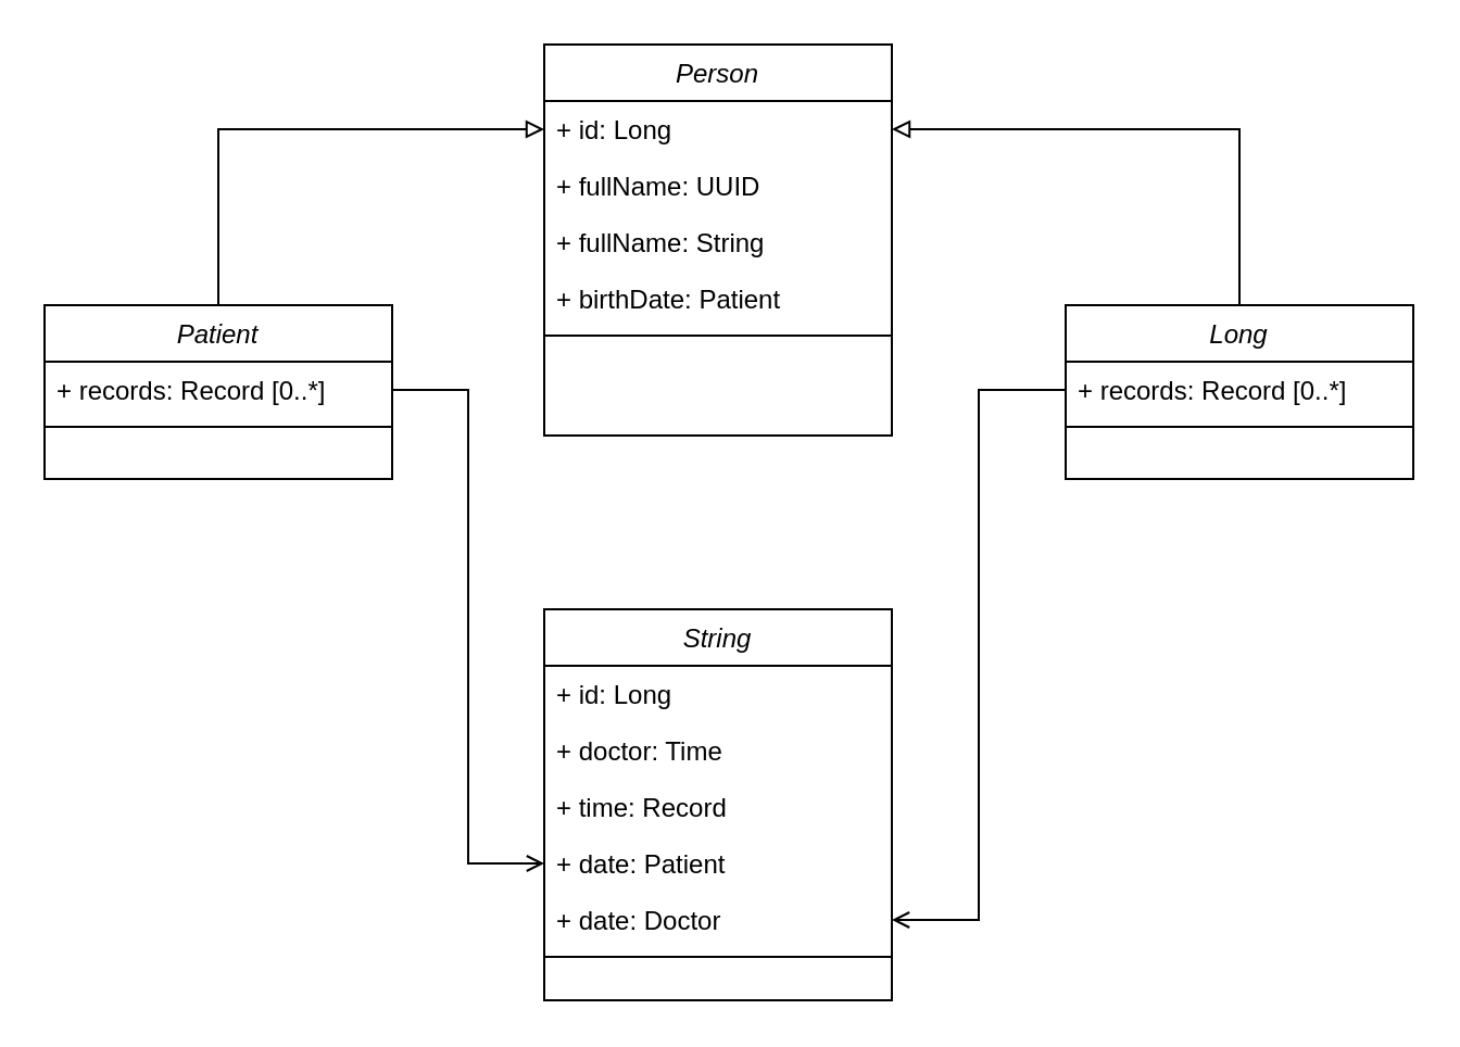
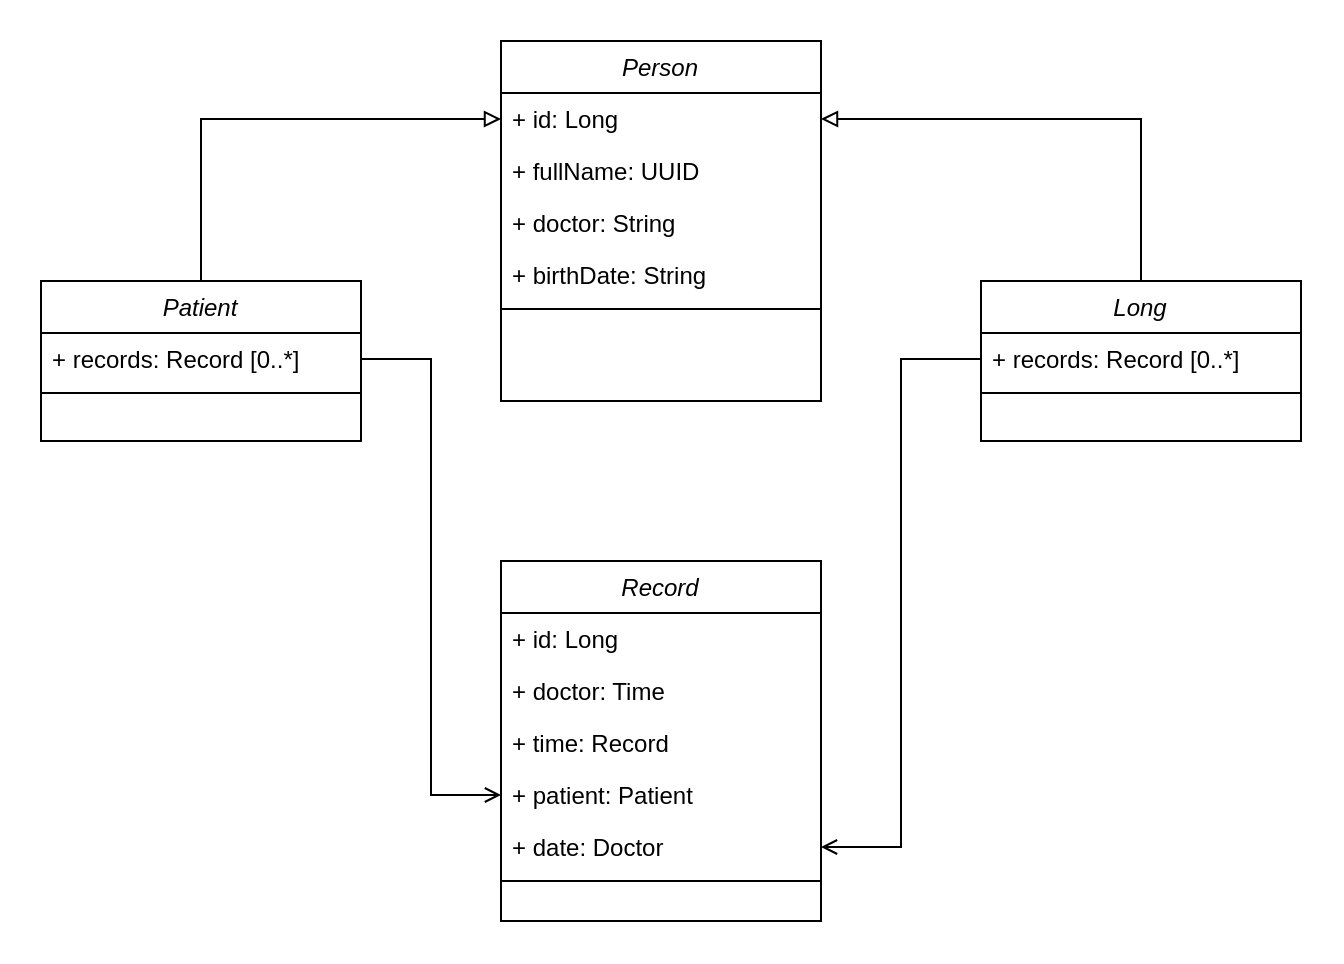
- <mxCell id="13" value="+ fullName: String" style="text;align=left;verticalAlign=top;spacingLeft=4;spacingRight=4;overflow=hidden;rotatable=0;points=[[0,0.5],[1,0.5]];portConstraint=eastwest;rounded=0;shadow=0;html=0;" vertex="1" parent="10"><mxGeometry y="78" width="160" height="26" as="geometry" /></mxCell>
+ <mxCell id="13" value="+ doctor: String" style="text;align=left;verticalAlign=top;spacingLeft=4;spacingRight=4;overflow=hidden;rotatable=0;points=[[0,0.5],[1,0.5]];portConstraint=eastwest;rounded=0;shadow=0;html=0;" vertex="1" parent="10"><mxGeometry y="78" width="160" height="26" as="geometry" /></mxCell>
- <mxCell id="14" value="+ birthDate: Patient" style="text;align=left;verticalAlign=top;spacingLeft=4;spacingRight=4;overflow=hidden;rotatable=0;points=[[0,0.5],[1,0.5]];portConstraint=eastwest;rounded=0;shadow=0;html=0;" vertex="1" parent="10"><mxGeometry y="104" width="160" height="26" as="geometry" /></mxCell>
+ <mxCell id="14" value="+ birthDate: String" style="text;align=left;verticalAlign=top;spacingLeft=4;spacingRight=4;overflow=hidden;rotatable=0;points=[[0,0.5],[1,0.5]];portConstraint=eastwest;rounded=0;shadow=0;html=0;" vertex="1" parent="10"><mxGeometry y="104" width="160" height="26" as="geometry" /></mxCell>
- <mxCell id="16" value="String" style="swimlane;fontStyle=2;align=center;verticalAlign=top;childLayout=stackLayout;horizontal=1;startSize=26;horizontalStack=0;resizeParent=1;resizeLast=0;collapsible=1;marginBottom=0;rounded=0;shadow=0;strokeWidth=1;" vertex="1" parent="1"><mxGeometry x="250" y="280" width="160" height="180" as="geometry"><mxRectangle x="230" y="140" width="160" height="26" as="alternateBounds" /></mxGeometry></mxCell>
+ <mxCell id="16" value="Record" style="swimlane;fontStyle=2;align=center;verticalAlign=top;childLayout=stackLayout;horizontal=1;startSize=26;horizontalStack=0;resizeParent=1;resizeLast=0;collapsible=1;marginBottom=0;rounded=0;shadow=0;strokeWidth=1;" vertex="1" parent="1"><mxGeometry x="250" y="280" width="160" height="180" as="geometry"><mxRectangle x="230" y="140" width="160" height="26" as="alternateBounds" /></mxGeometry></mxCell>
- <mxCell id="20" value="+ date: Patient" style="text;align=left;verticalAlign=top;spacingLeft=4;spacingRight=4;overflow=hidden;rotatable=0;points=[[0,0.5],[1,0.5]];portConstraint=eastwest;rounded=0;shadow=0;html=0;" vertex="1" parent="16"><mxGeometry y="104" width="160" height="26" as="geometry" /></mxCell>
+ <mxCell id="20" value="+ patient: Patient" style="text;align=left;verticalAlign=top;spacingLeft=4;spacingRight=4;overflow=hidden;rotatable=0;points=[[0,0.5],[1,0.5]];portConstraint=eastwest;rounded=0;shadow=0;html=0;" vertex="1" parent="16"><mxGeometry y="104" width="160" height="26" as="geometry" /></mxCell>
